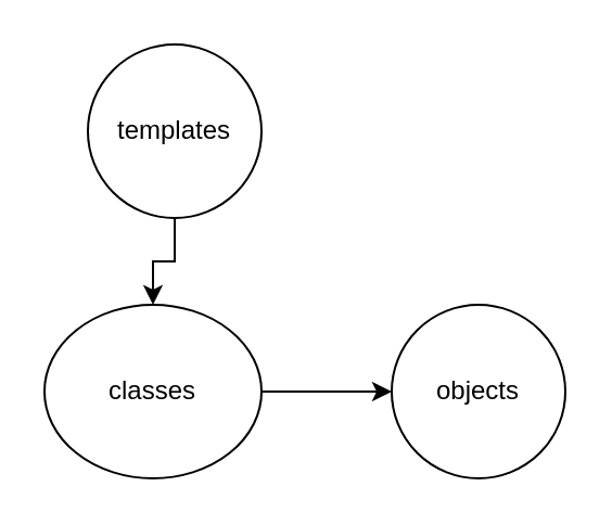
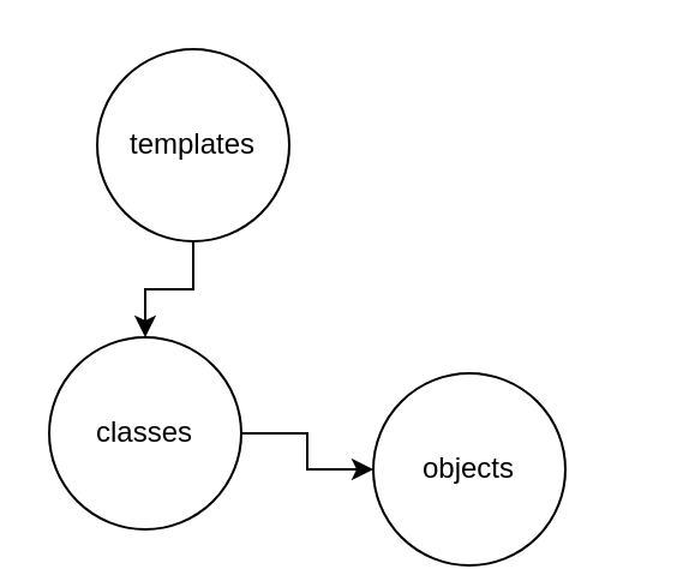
- <mxCell id="5" value="classes" style="ellipse;whiteSpace=wrap;html=1;aspect=fixed;" vertex="1" parent="1"><mxGeometry x="20" y="140" width="100" height="80" as="geometry" /></mxCell>
+ <mxCell id="5" value="classes" style="ellipse;whiteSpace=wrap;html=1;aspect=fixed;" vertex="1" parent="1"><mxGeometry x="20" y="140" width="80" height="80" as="geometry" /></mxCell>
- <mxCell id="6" value="objects" style="ellipse;whiteSpace=wrap;html=1;aspect=fixed;" vertex="1" parent="1"><mxGeometry x="180" y="140" width="80" height="80" as="geometry" /></mxCell>
+ <mxCell id="6" value="objects" style="ellipse;whiteSpace=wrap;html=1;aspect=fixed;" vertex="1" parent="1"><mxGeometry x="155" y="155" width="80" height="80" as="geometry" /></mxCell>
